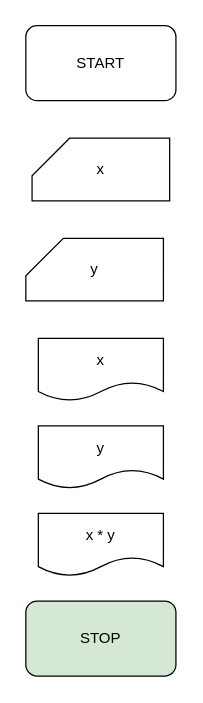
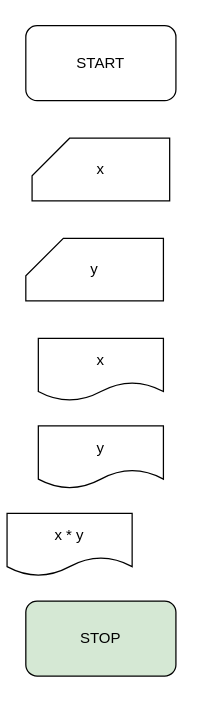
- <mxCell id="8" value="x * y" style="shape=document;whiteSpace=wrap;html=1;boundedLbl=1;" vertex="1" parent="1"><mxGeometry x="30" y="410" width="100" height="50" as="geometry" /></mxCell>
+ <mxCell id="8" value="x * y" style="shape=document;whiteSpace=wrap;html=1;boundedLbl=1;" vertex="1" parent="1"><mxGeometry x="5" y="410" width="100" height="50" as="geometry" /></mxCell>
